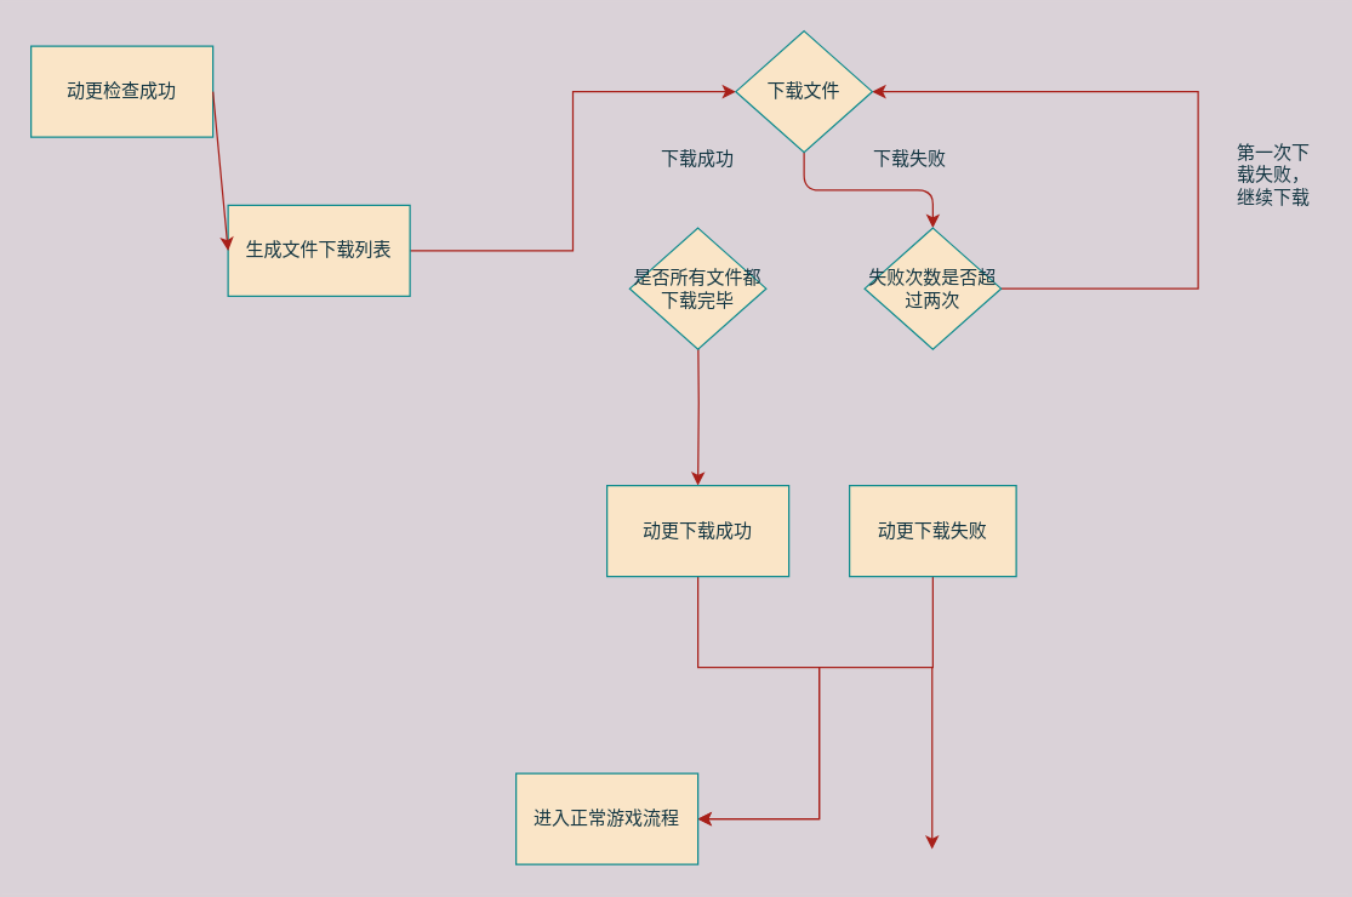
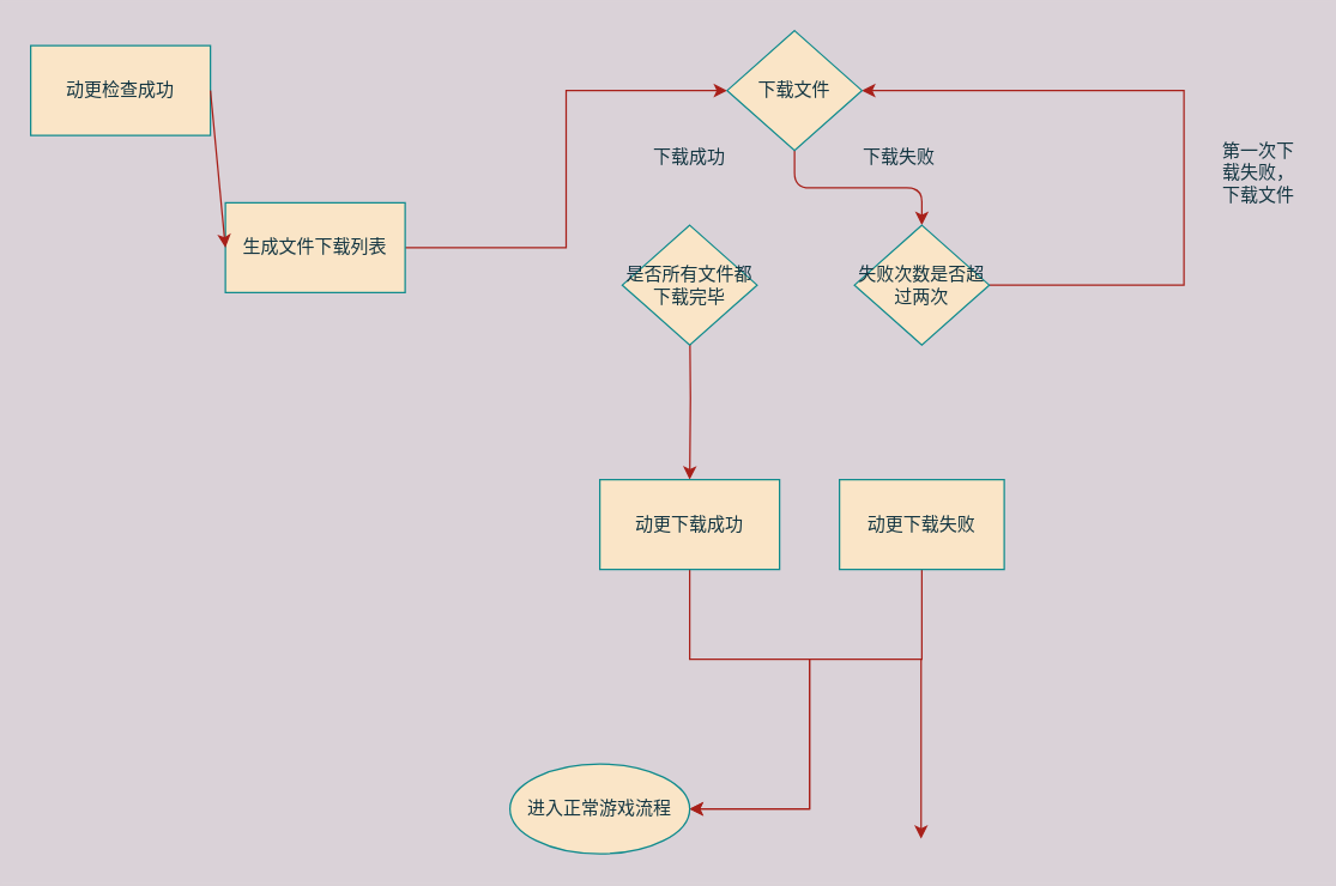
- <mxCell id="12" value="第一次下载失败，继续下载" style="text;html=1;strokeColor=none;fillColor=none;align=center;verticalAlign=middle;whiteSpace=wrap;rounded=0;fontColor=#143642;" vertex="1" parent="1"><mxGeometry x="810" y="100" width="60" height="30" as="geometry" /></mxCell>
+ <mxCell id="12" value="第一次下载失败，下载文件" style="text;html=1;strokeColor=none;fillColor=none;align=center;verticalAlign=middle;whiteSpace=wrap;rounded=0;fontColor=#143642;" vertex="1" parent="1"><mxGeometry x="810" y="100" width="60" height="30" as="geometry" /></mxCell>
- <mxCell id="9" value="进入正常游戏流程" style="whiteSpace=wrap;html=1;rounded=0;fillColor=#FAE5C7;strokeColor=#0F8B8D;fontColor=#143642;" vertex="1" parent="1"><mxGeometry x="340" y="510" width="120" height="60" as="geometry" /></mxCell>
+ <mxCell id="9" value="进入正常游戏流程" style="ellipse;whiteSpace=wrap;html=1;fillColor=#FAE5C7;strokeColor=#0F8B8D;fontColor=#143642;" vertex="1" parent="1"><mxGeometry x="340" y="510" width="120" height="60" as="geometry" /></mxCell>
